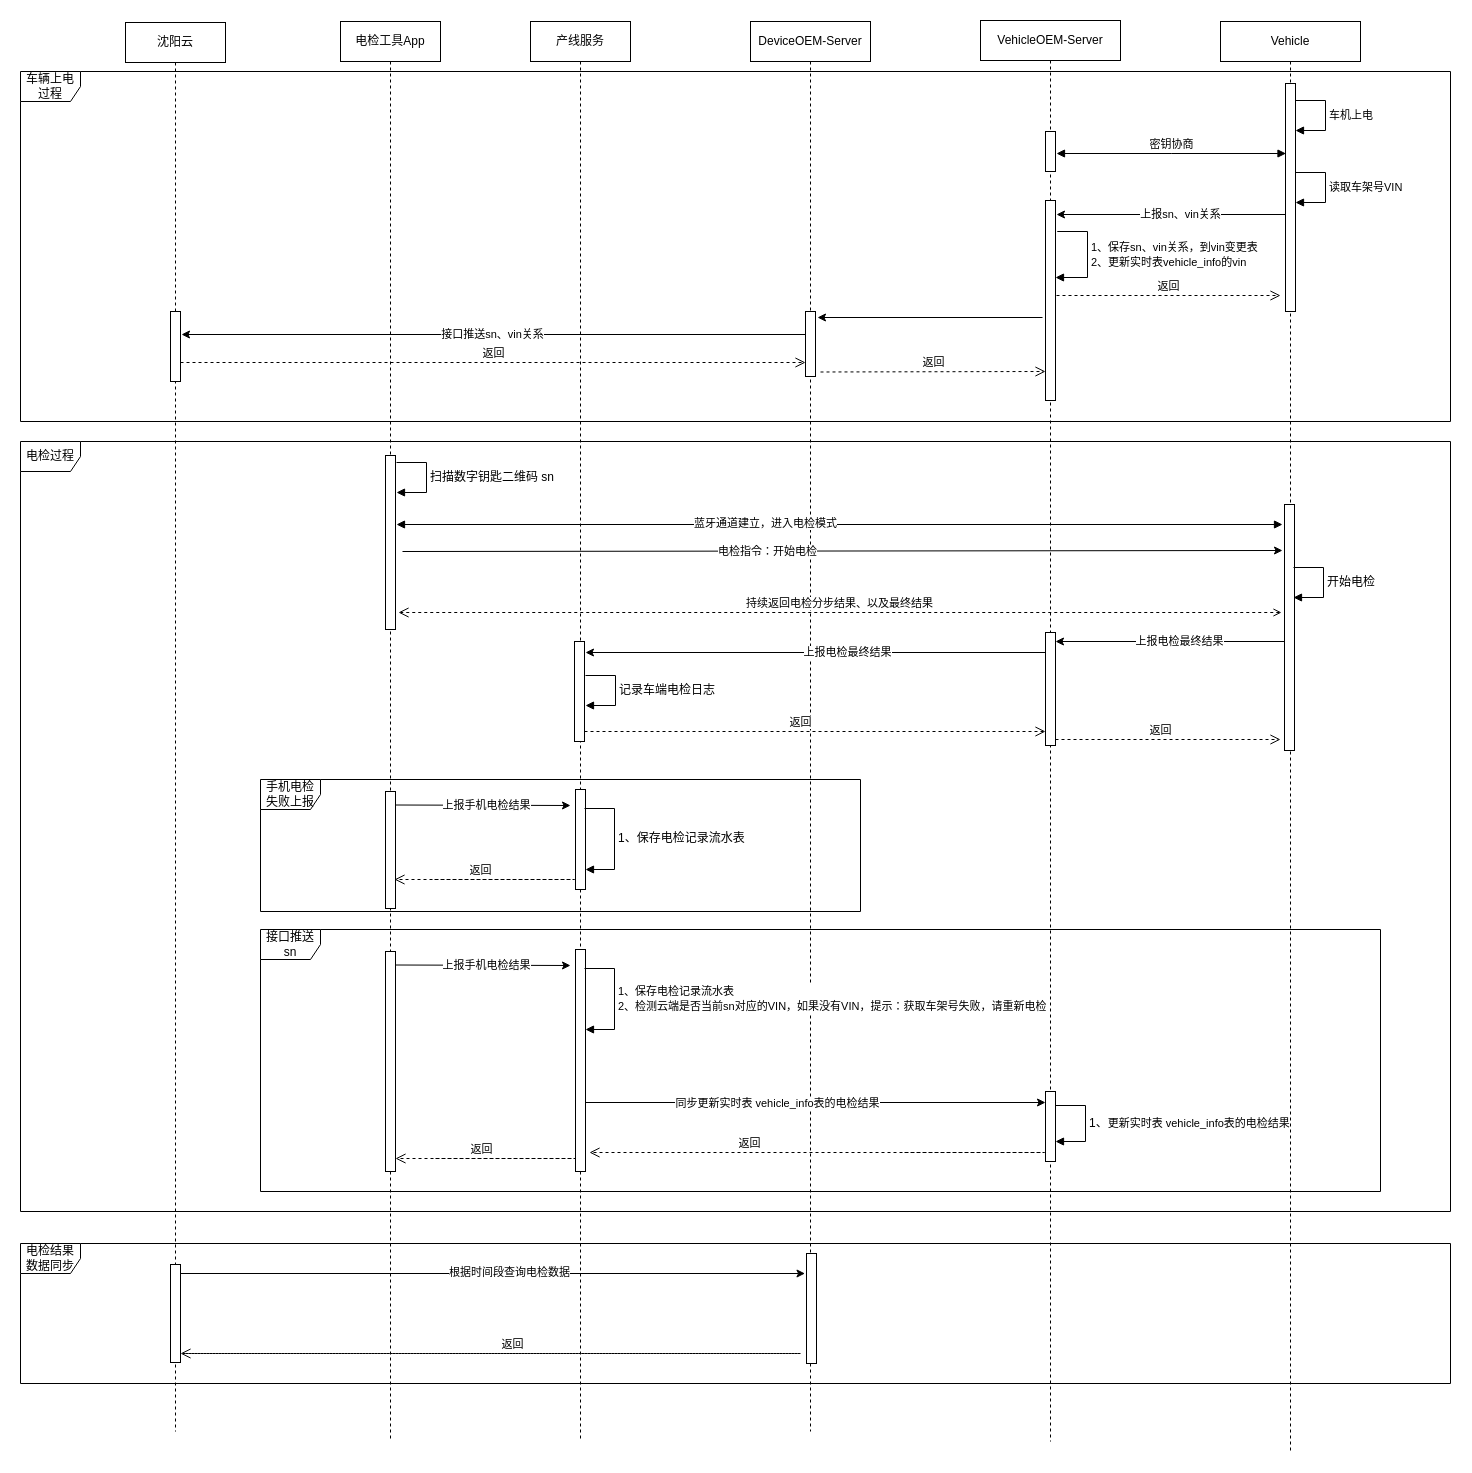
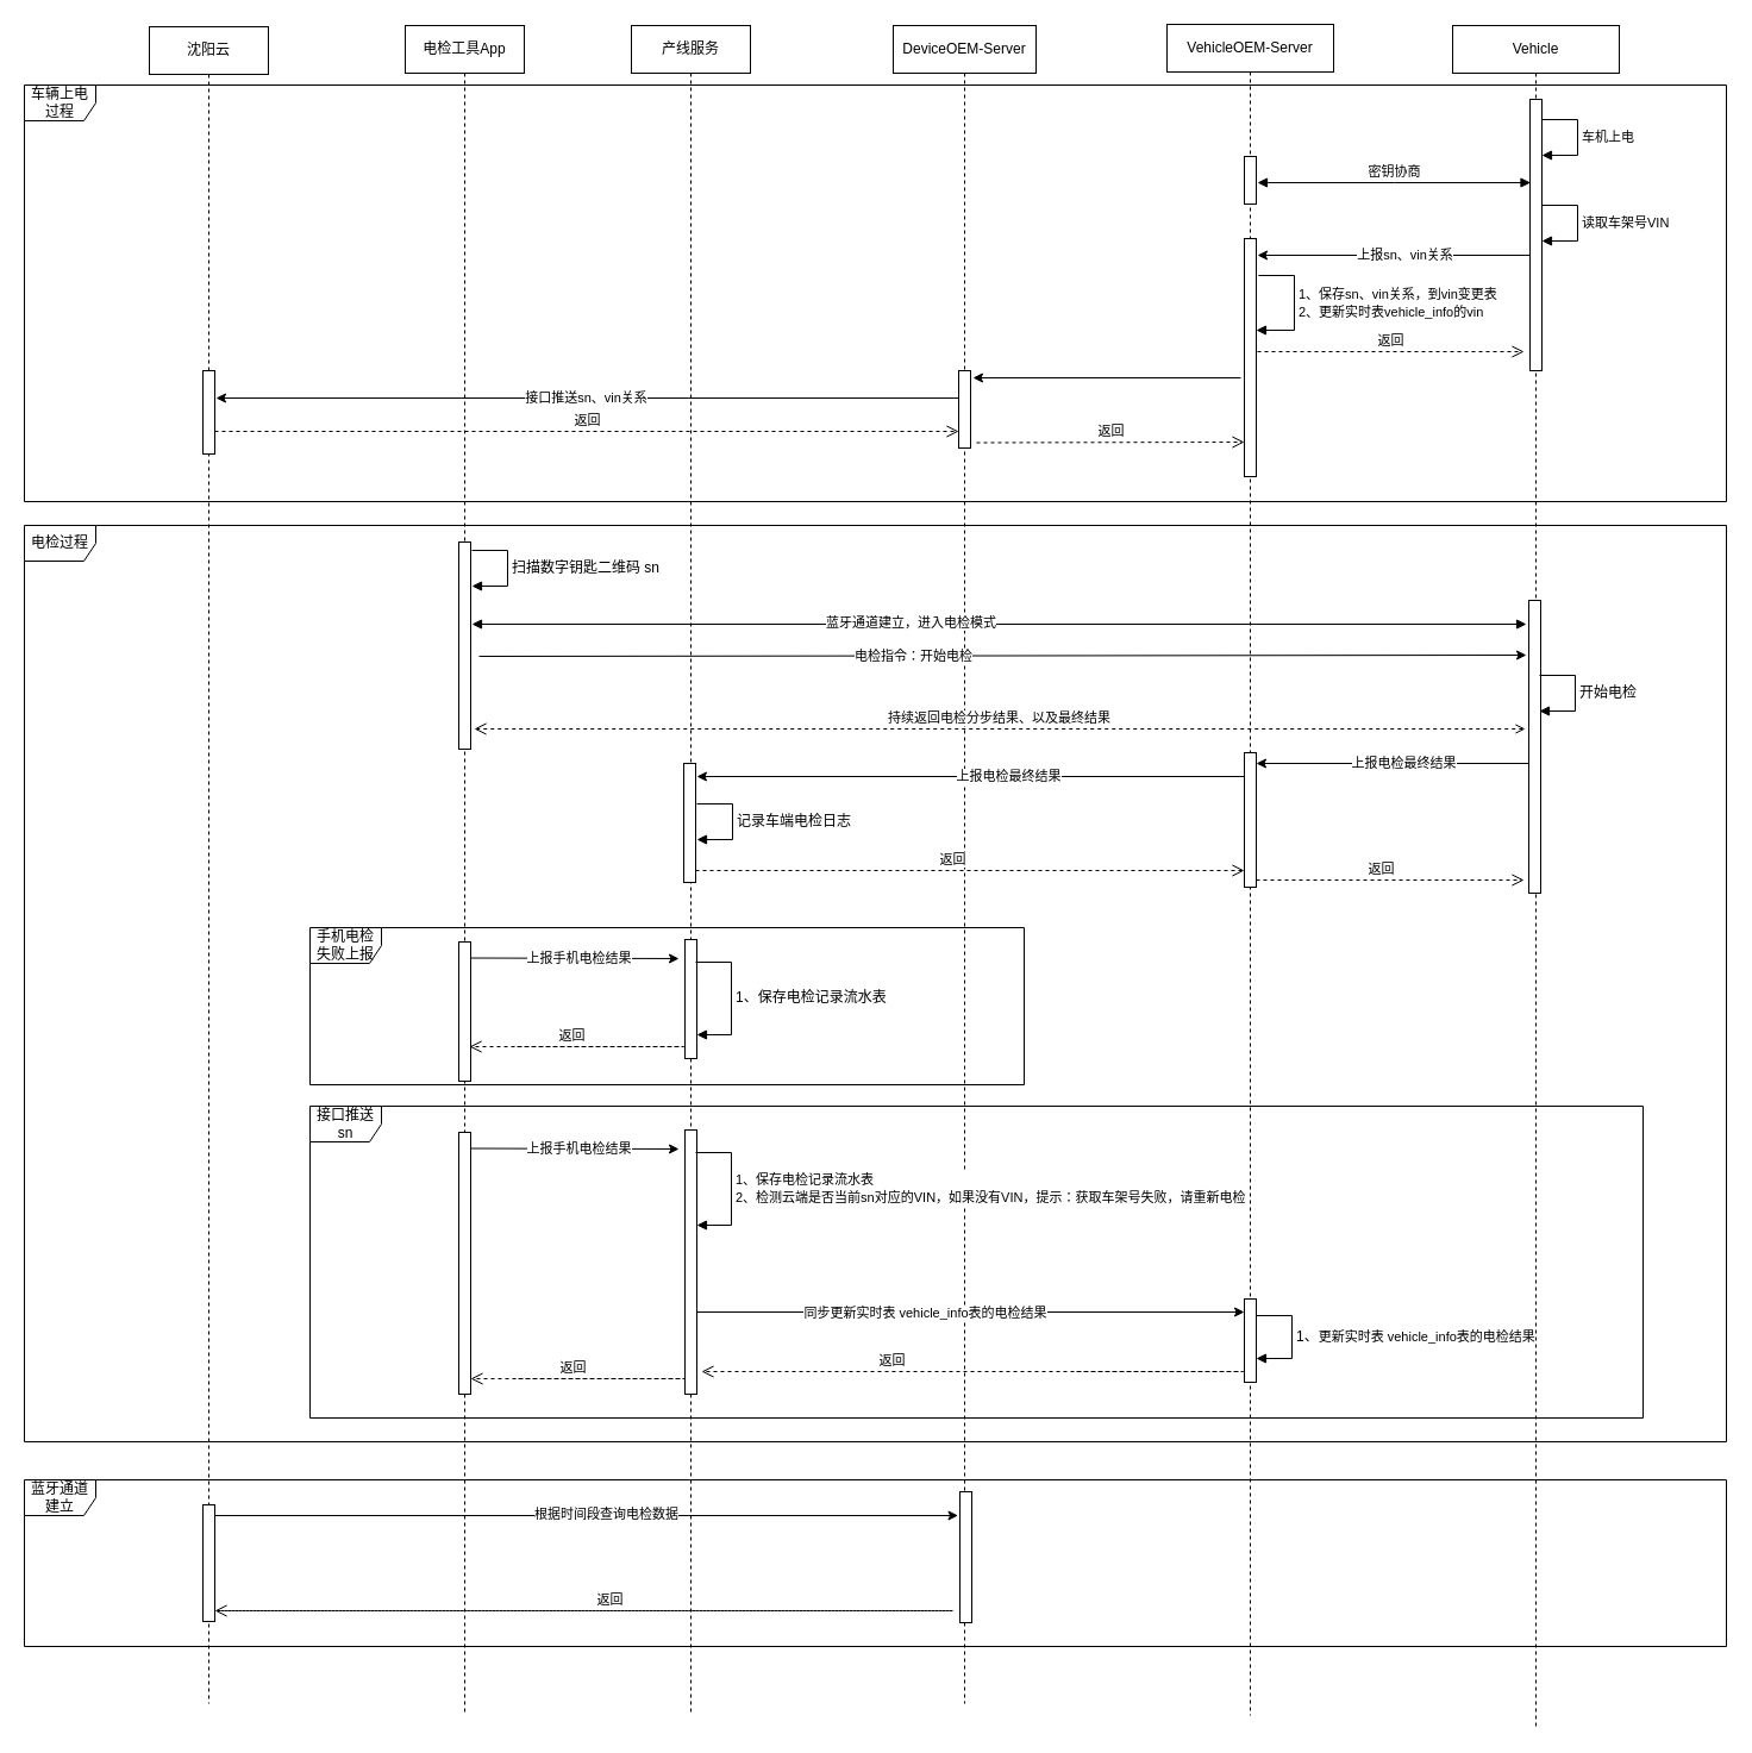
- <mxCell id="55" value="电检结果数据同步" style="shape=umlFrame;whiteSpace=wrap;html=1;pointerEvents=0;sketch=0;strokeColor=default;align=center;verticalAlign=middle;fontFamily=Helvetica;fontSize=12;fontColor=default;fillColor=default;" parent="1" vertex="1"><mxGeometry x="20" y="1243" width="1430" height="140" as="geometry" /></mxCell>
+ <mxCell id="55" value="蓝牙通道建立" style="shape=umlFrame;whiteSpace=wrap;html=1;pointerEvents=0;sketch=0;strokeColor=default;align=center;verticalAlign=middle;fontFamily=Helvetica;fontSize=12;fontColor=default;fillColor=default;" parent="1" vertex="1"><mxGeometry x="20" y="1243" width="1430" height="140" as="geometry" /></mxCell>
